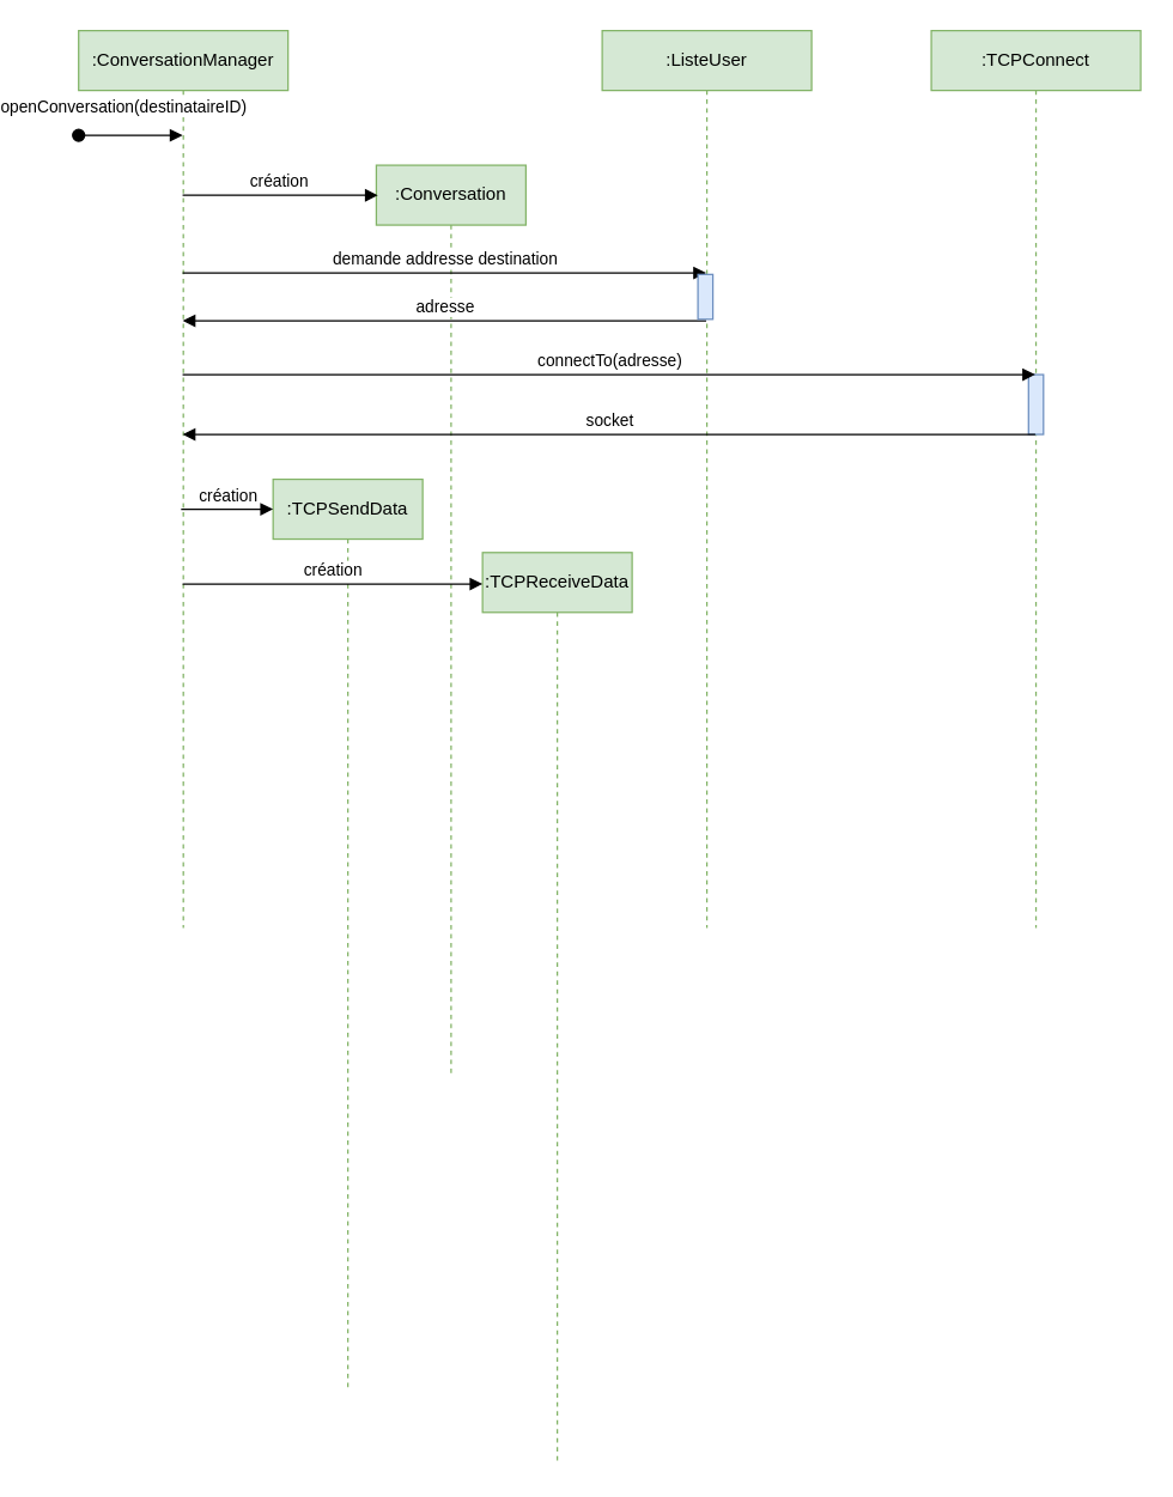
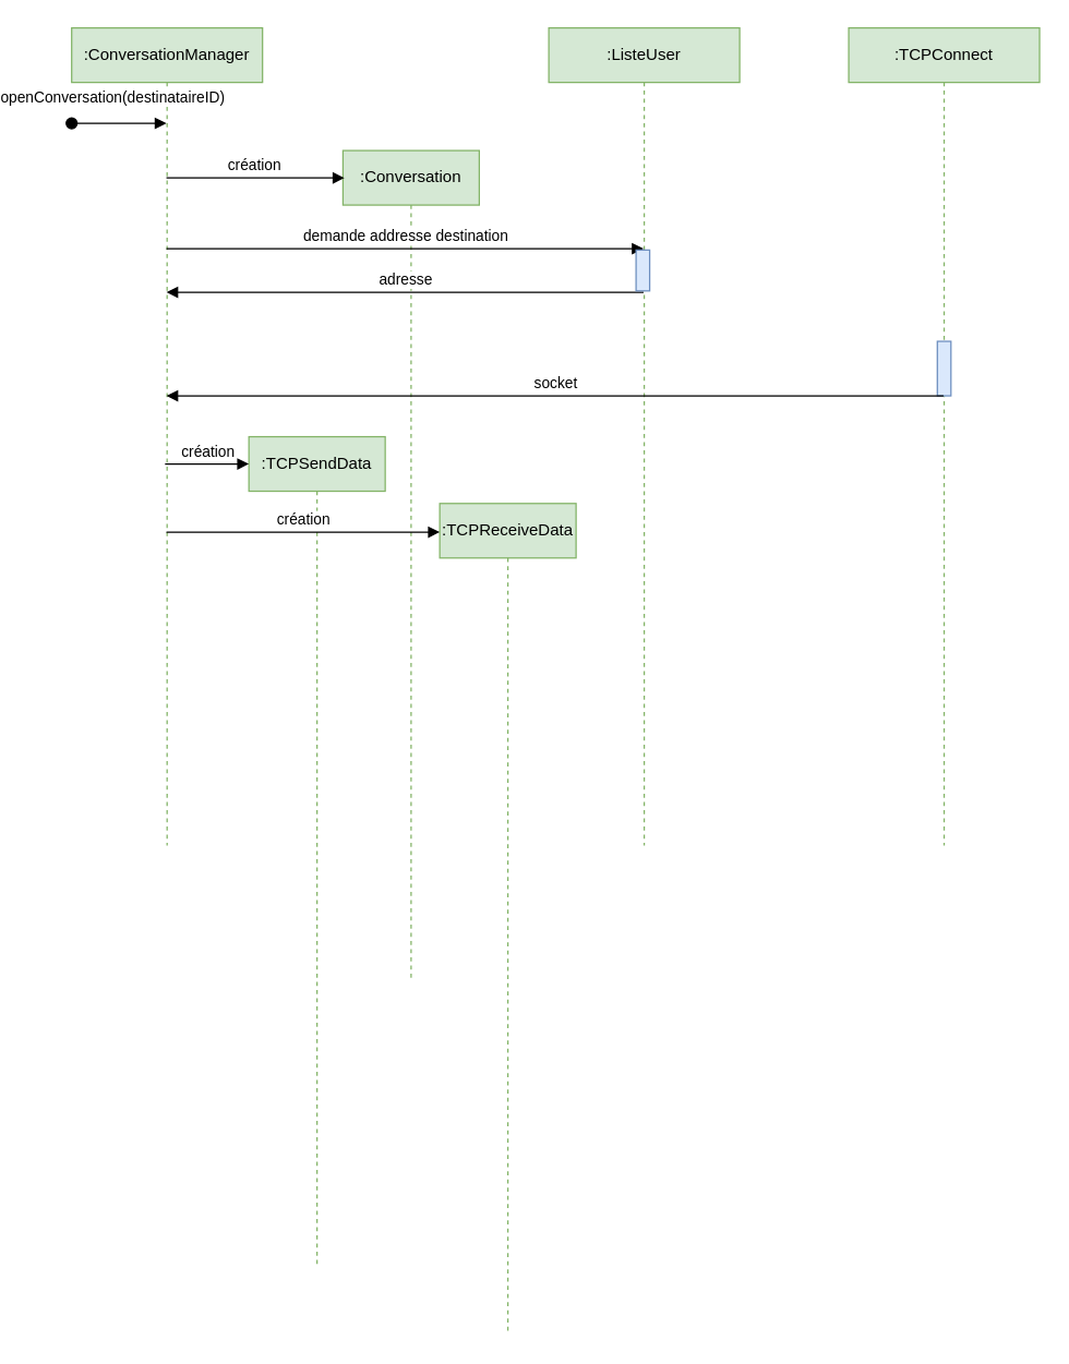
- <mxCell id="15" value="connectTo(adresse)" style="html=1;verticalAlign=bottom;endArrow=block;rounded=0;" edge="1" parent="1" source="3" target="10"><mxGeometry width="80" relative="1" as="geometry"><mxPoint x="99.5" y="192" as="sourcePoint" /><mxPoint x="449.5" y="192" as="targetPoint" /><Array as="points"><mxPoint x="500" y="250" /></Array></mxGeometry></mxCell>
